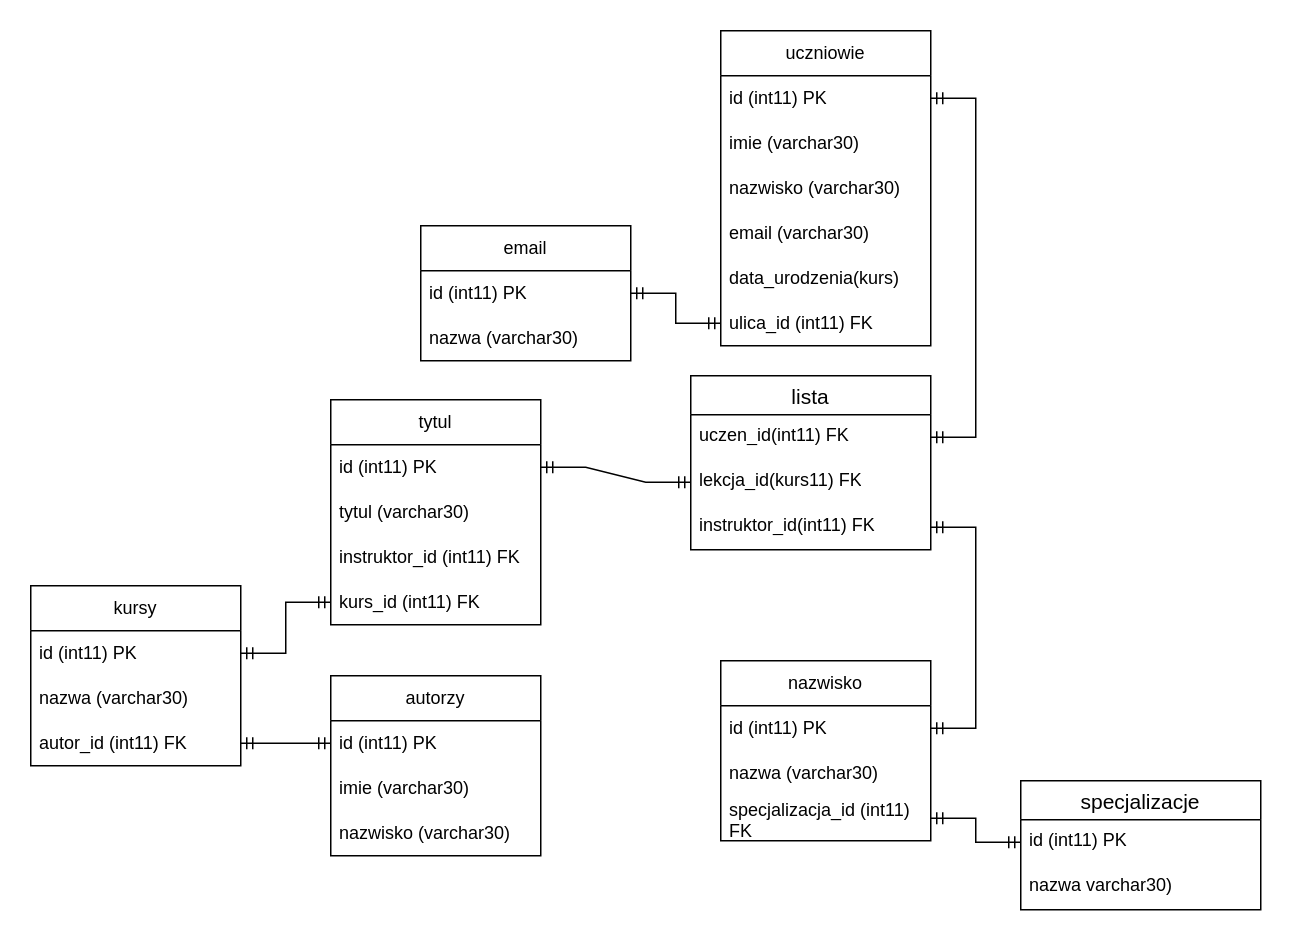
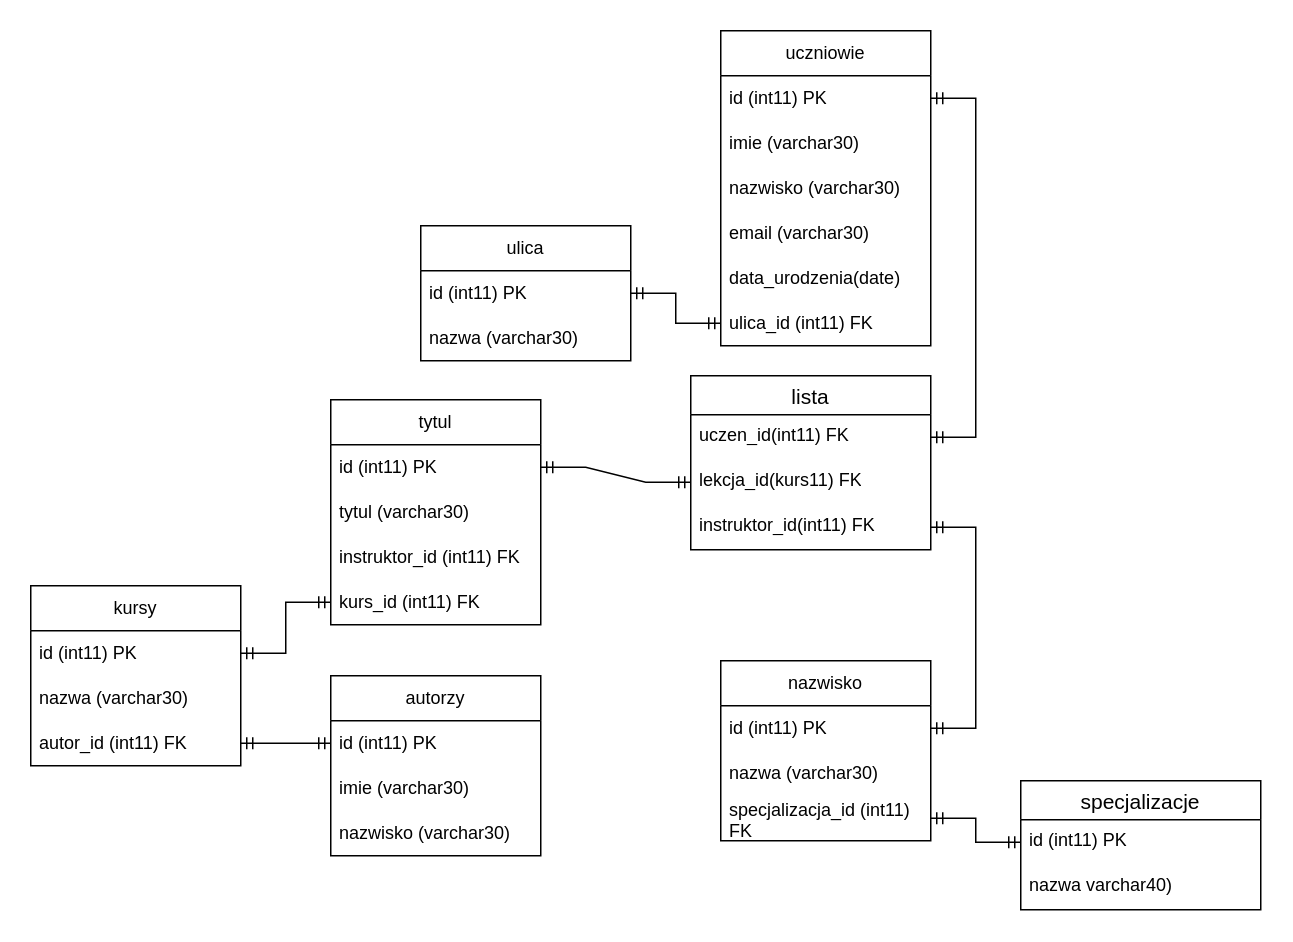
- <mxCell id="21" value="email" style="swimlane;fontStyle=0;childLayout=stackLayout;horizontal=1;startSize=30;horizontalStack=0;resizeParent=1;resizeParentMax=0;resizeLast=0;collapsible=1;marginBottom=0;whiteSpace=wrap;html=1;" parent="1" vertex="1"><mxGeometry x="280" y="150" width="140" height="90" as="geometry" /></mxCell>
+ <mxCell id="21" value="ulica" style="swimlane;fontStyle=0;childLayout=stackLayout;horizontal=1;startSize=30;horizontalStack=0;resizeParent=1;resizeParentMax=0;resizeLast=0;collapsible=1;marginBottom=0;whiteSpace=wrap;html=1;" parent="1" vertex="1"><mxGeometry x="280" y="150" width="140" height="90" as="geometry" /></mxCell>
- <mxCell id="7" value="data_urodzenia(kurs)" style="text;strokeColor=none;fillColor=none;align=left;verticalAlign=middle;spacingLeft=4;spacingRight=4;overflow=hidden;points=[[0,0.5],[1,0.5]];portConstraint=eastwest;rotatable=0;whiteSpace=wrap;html=1;" parent="2" vertex="1"><mxGeometry y="150" width="140" height="30" as="geometry" /></mxCell>
+ <mxCell id="7" value="data_urodzenia(date)" style="text;strokeColor=none;fillColor=none;align=left;verticalAlign=middle;spacingLeft=4;spacingRight=4;overflow=hidden;points=[[0,0.5],[1,0.5]];portConstraint=eastwest;rotatable=0;whiteSpace=wrap;html=1;" parent="2" vertex="1"><mxGeometry y="150" width="140" height="30" as="geometry" /></mxCell>
- <mxCell id="31" value="nazwa varchar30)" style="text;strokeColor=none;fillColor=none;spacingLeft=4;spacingRight=4;overflow=hidden;rotatable=0;points=[[0,0.5],[1,0.5]];portConstraint=eastwest;fontSize=12;whiteSpace=wrap;html=1;" parent="29" vertex="1"><mxGeometry y="56" width="160" height="30" as="geometry" /></mxCell>
+ <mxCell id="31" value="nazwa varchar40)" style="text;strokeColor=none;fillColor=none;spacingLeft=4;spacingRight=4;overflow=hidden;rotatable=0;points=[[0,0.5],[1,0.5]];portConstraint=eastwest;fontSize=12;whiteSpace=wrap;html=1;" parent="29" vertex="1"><mxGeometry y="56" width="160" height="30" as="geometry" /></mxCell>
